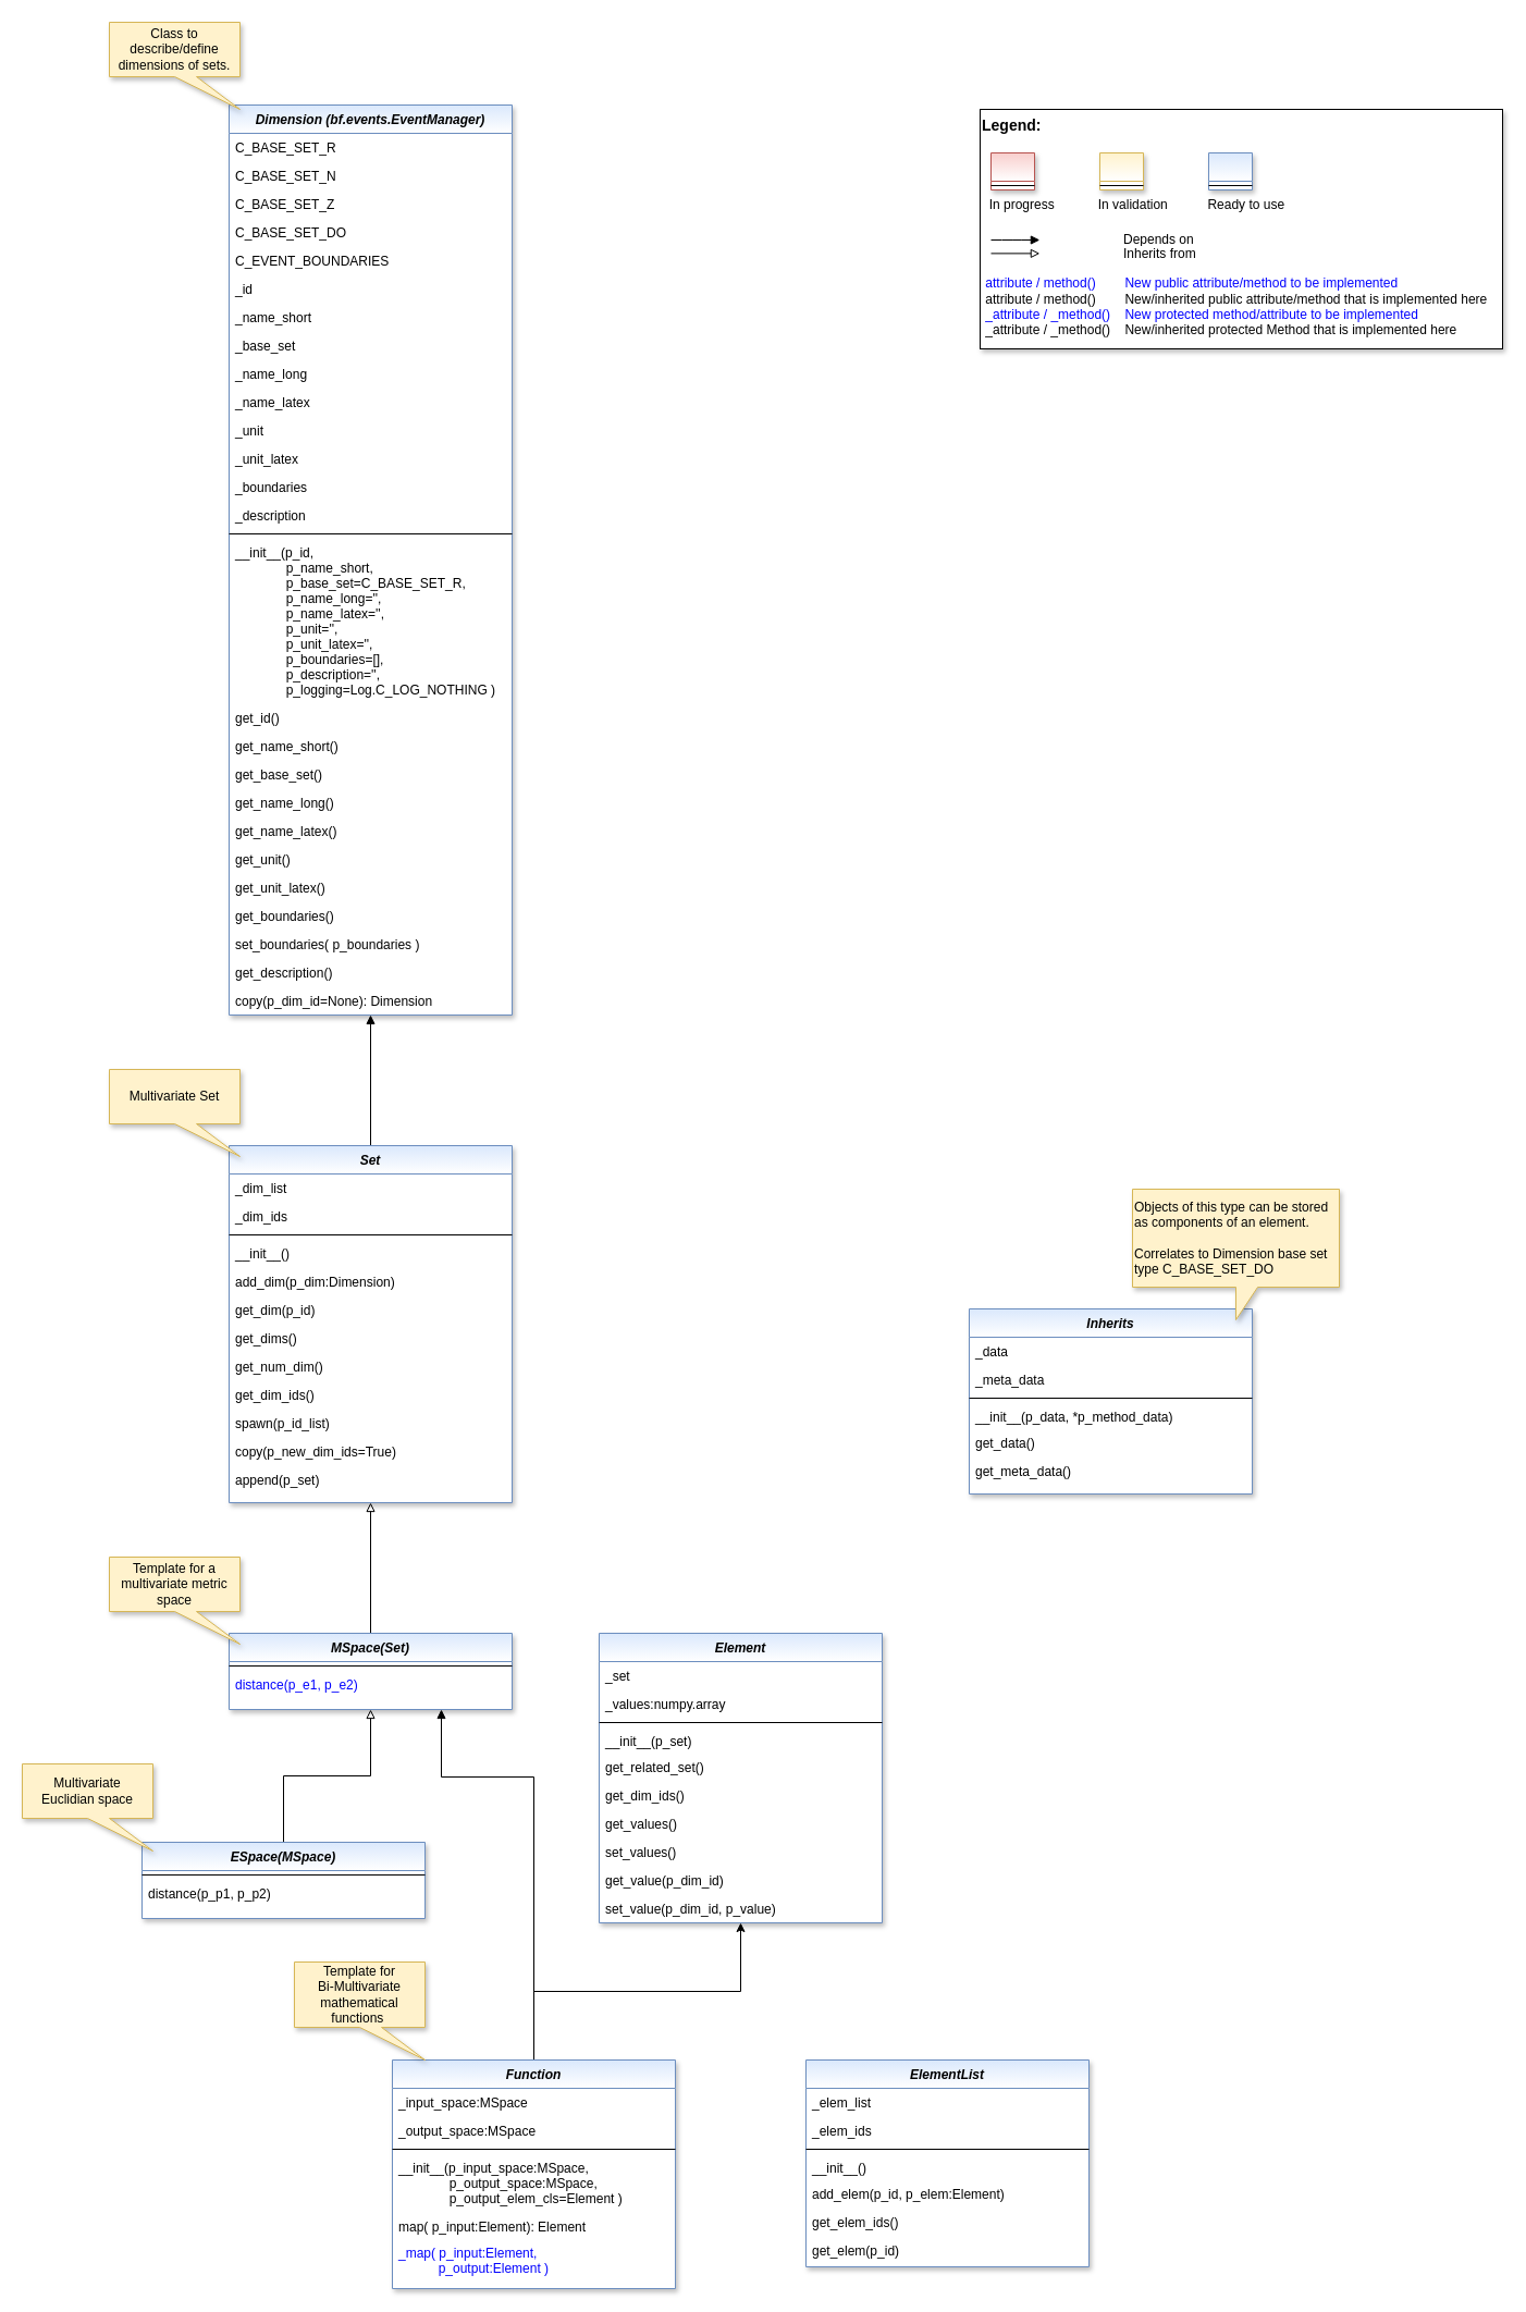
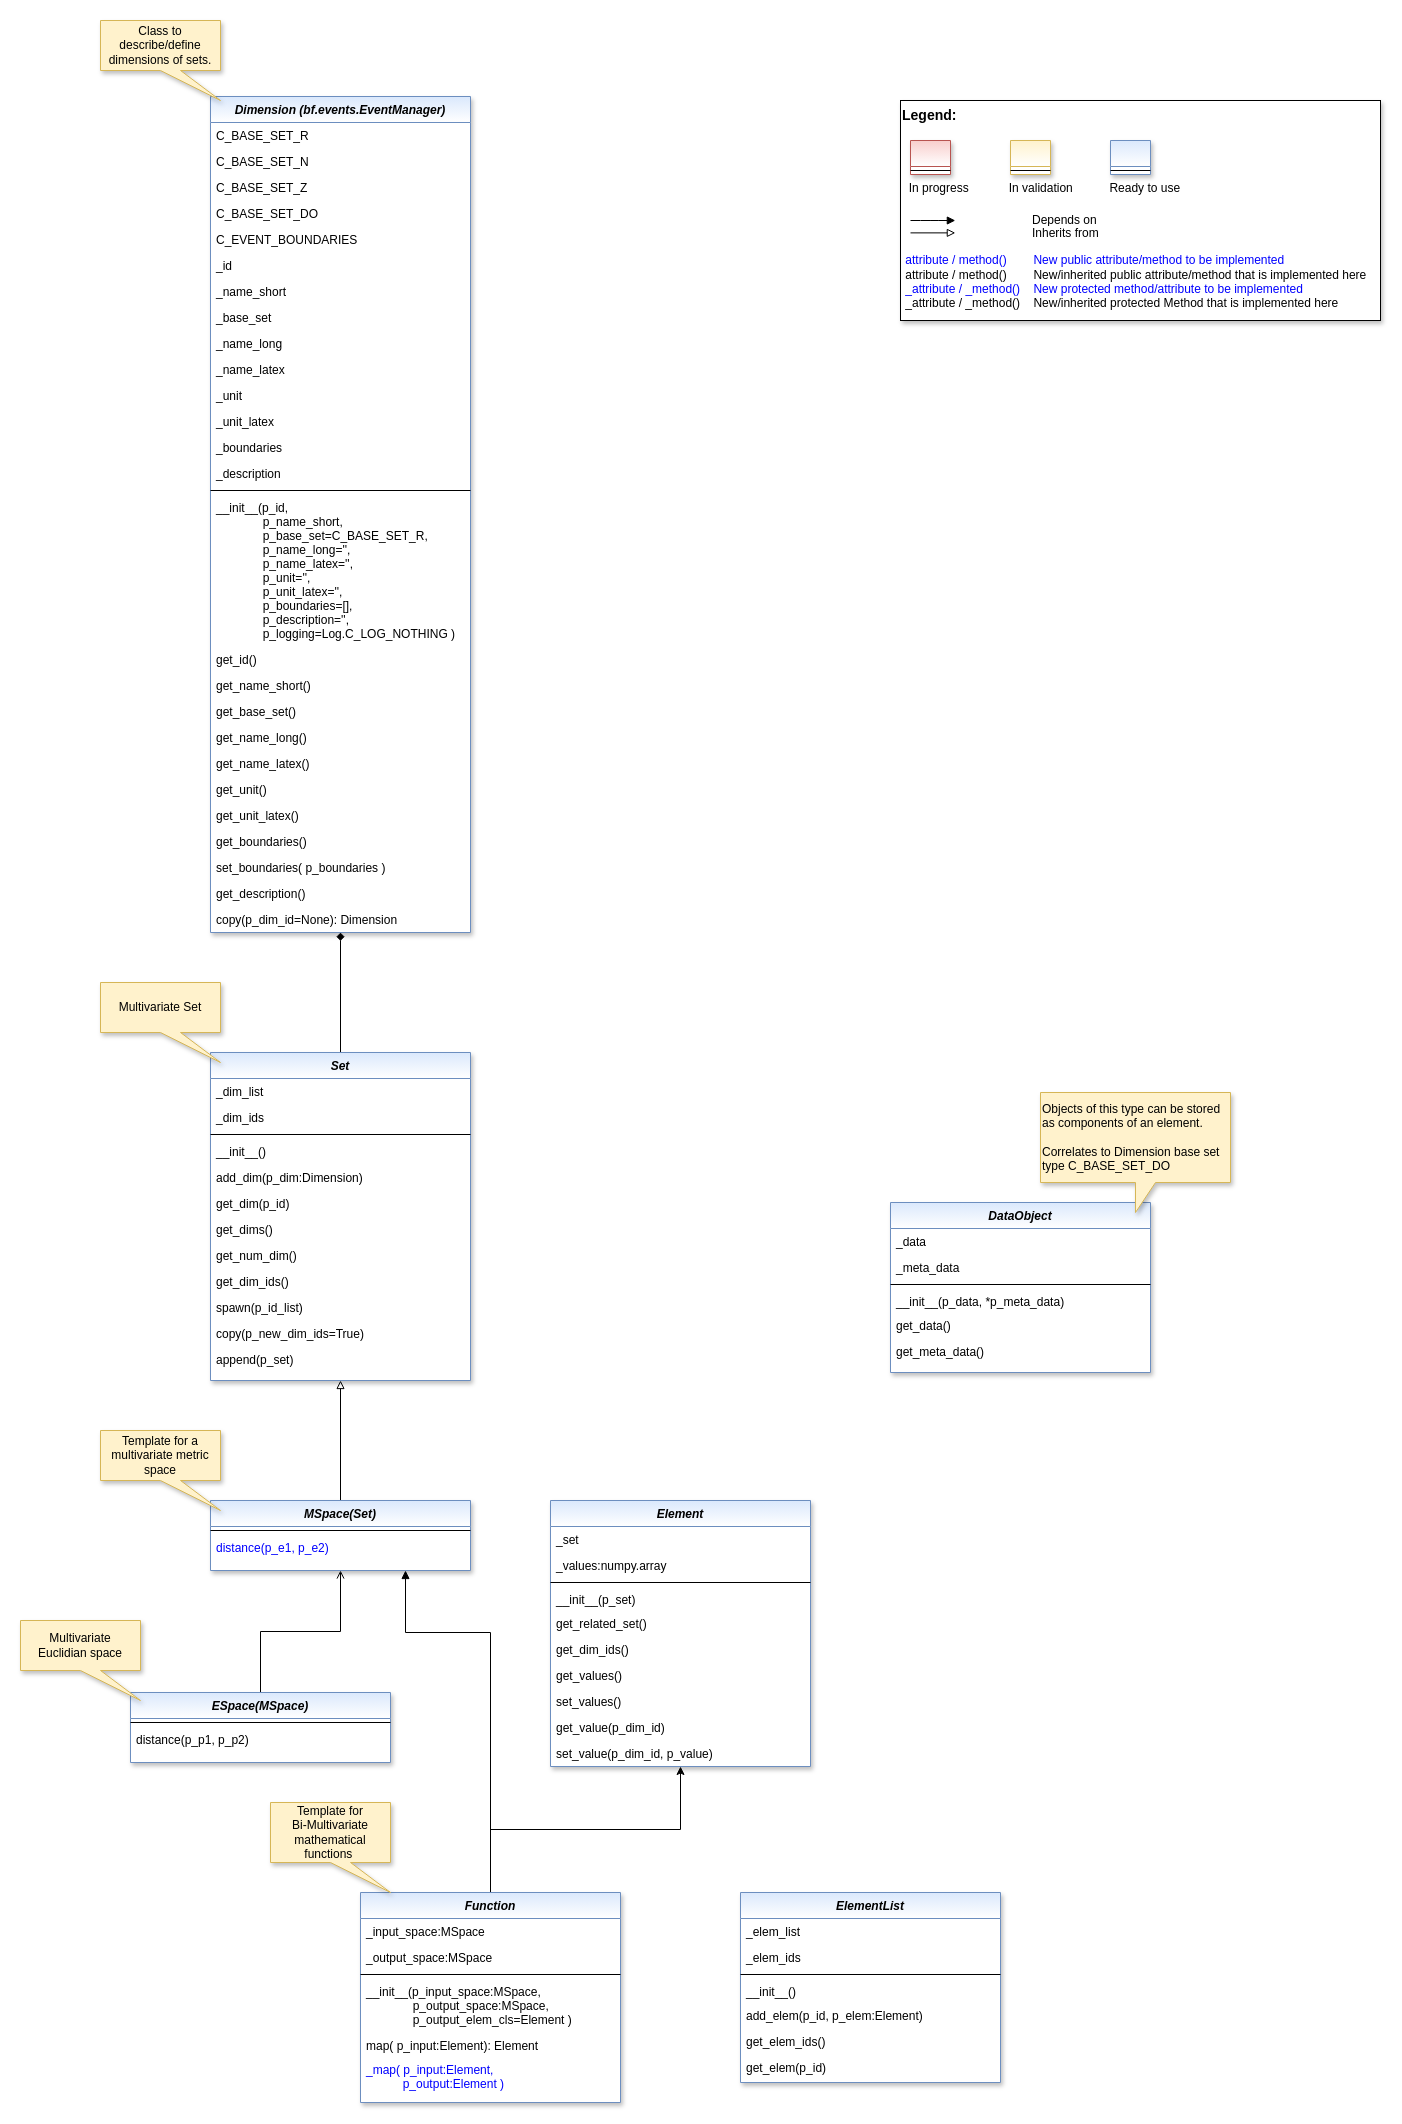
- <mxCell id="2" style="edgeStyle=orthogonalEdgeStyle;rounded=0;orthogonalLoop=1;jettySize=auto;html=1;entryX=0.5;entryY=1;entryDx=0;entryDy=0;endArrow=block;endFill=1;" parent="1" source="3" target="16" edge="1"><mxGeometry relative="1" as="geometry" /></mxCell>
+ <mxCell id="2" style="edgeStyle=orthogonalEdgeStyle;rounded=0;orthogonalLoop=1;jettySize=auto;html=1;entryX=0.5;entryY=1;entryDx=0;entryDy=0;endArrow=diamond;endFill=1;" parent="1" source="3" target="16" edge="1"><mxGeometry relative="1" as="geometry" /></mxCell>
- <mxCell id="46" value="Inherits" style="swimlane;fontStyle=3;align=center;verticalAlign=top;childLayout=stackLayout;horizontal=1;startSize=26;horizontalStack=0;resizeParent=1;resizeLast=0;collapsible=1;marginBottom=0;rounded=0;shadow=1;strokeWidth=1;fillColor=#dae8fc;strokeColor=#6c8ebf;gradientColor=#ffffff;swimlaneFillColor=#ffffff;" parent="1" vertex="1"><mxGeometry x="890" y="1202" width="260" height="170" as="geometry"><mxRectangle x="230" y="140" width="160" height="26" as="alternateBounds" /></mxGeometry></mxCell>
+ <mxCell id="46" value="DataObject" style="swimlane;fontStyle=3;align=center;verticalAlign=top;childLayout=stackLayout;horizontal=1;startSize=26;horizontalStack=0;resizeParent=1;resizeLast=0;collapsible=1;marginBottom=0;rounded=0;shadow=1;strokeWidth=1;fillColor=#dae8fc;strokeColor=#6c8ebf;gradientColor=#ffffff;swimlaneFillColor=#ffffff;" parent="1" vertex="1"><mxGeometry x="890" y="1202" width="260" height="170" as="geometry"><mxRectangle x="230" y="140" width="160" height="26" as="alternateBounds" /></mxGeometry></mxCell>
- <mxCell id="50" value="__init__(p_data, *p_method_data)" style="text;align=left;verticalAlign=top;spacingLeft=4;spacingRight=4;overflow=hidden;rotatable=0;points=[[0,0.5],[1,0.5]];portConstraint=eastwest;" parent="46" vertex="1"><mxGeometry y="86" width="260" height="24" as="geometry" /></mxCell>
+ <mxCell id="50" value="__init__(p_data, *p_meta_data)" style="text;align=left;verticalAlign=top;spacingLeft=4;spacingRight=4;overflow=hidden;rotatable=0;points=[[0,0.5],[1,0.5]];portConstraint=eastwest;" parent="46" vertex="1"><mxGeometry y="86" width="260" height="24" as="geometry" /></mxCell>
- <mxCell id="76" style="edgeStyle=orthogonalEdgeStyle;rounded=0;orthogonalLoop=1;jettySize=auto;html=1;entryX=0.5;entryY=1;entryDx=0;entryDy=0;endArrow=block;endFill=0;fontColor=#0000FF;" parent="1" source="77" target="80" edge="1"><mxGeometry relative="1" as="geometry" /></mxCell>
+ <mxCell id="76" style="edgeStyle=orthogonalEdgeStyle;rounded=0;orthogonalLoop=1;jettySize=auto;html=1;entryX=0.5;entryY=1;entryDx=0;entryDy=0;endArrow=open;endFill=0;fontColor=#0000FF;" parent="1" source="77" target="80" edge="1"><mxGeometry relative="1" as="geometry" /></mxCell>
